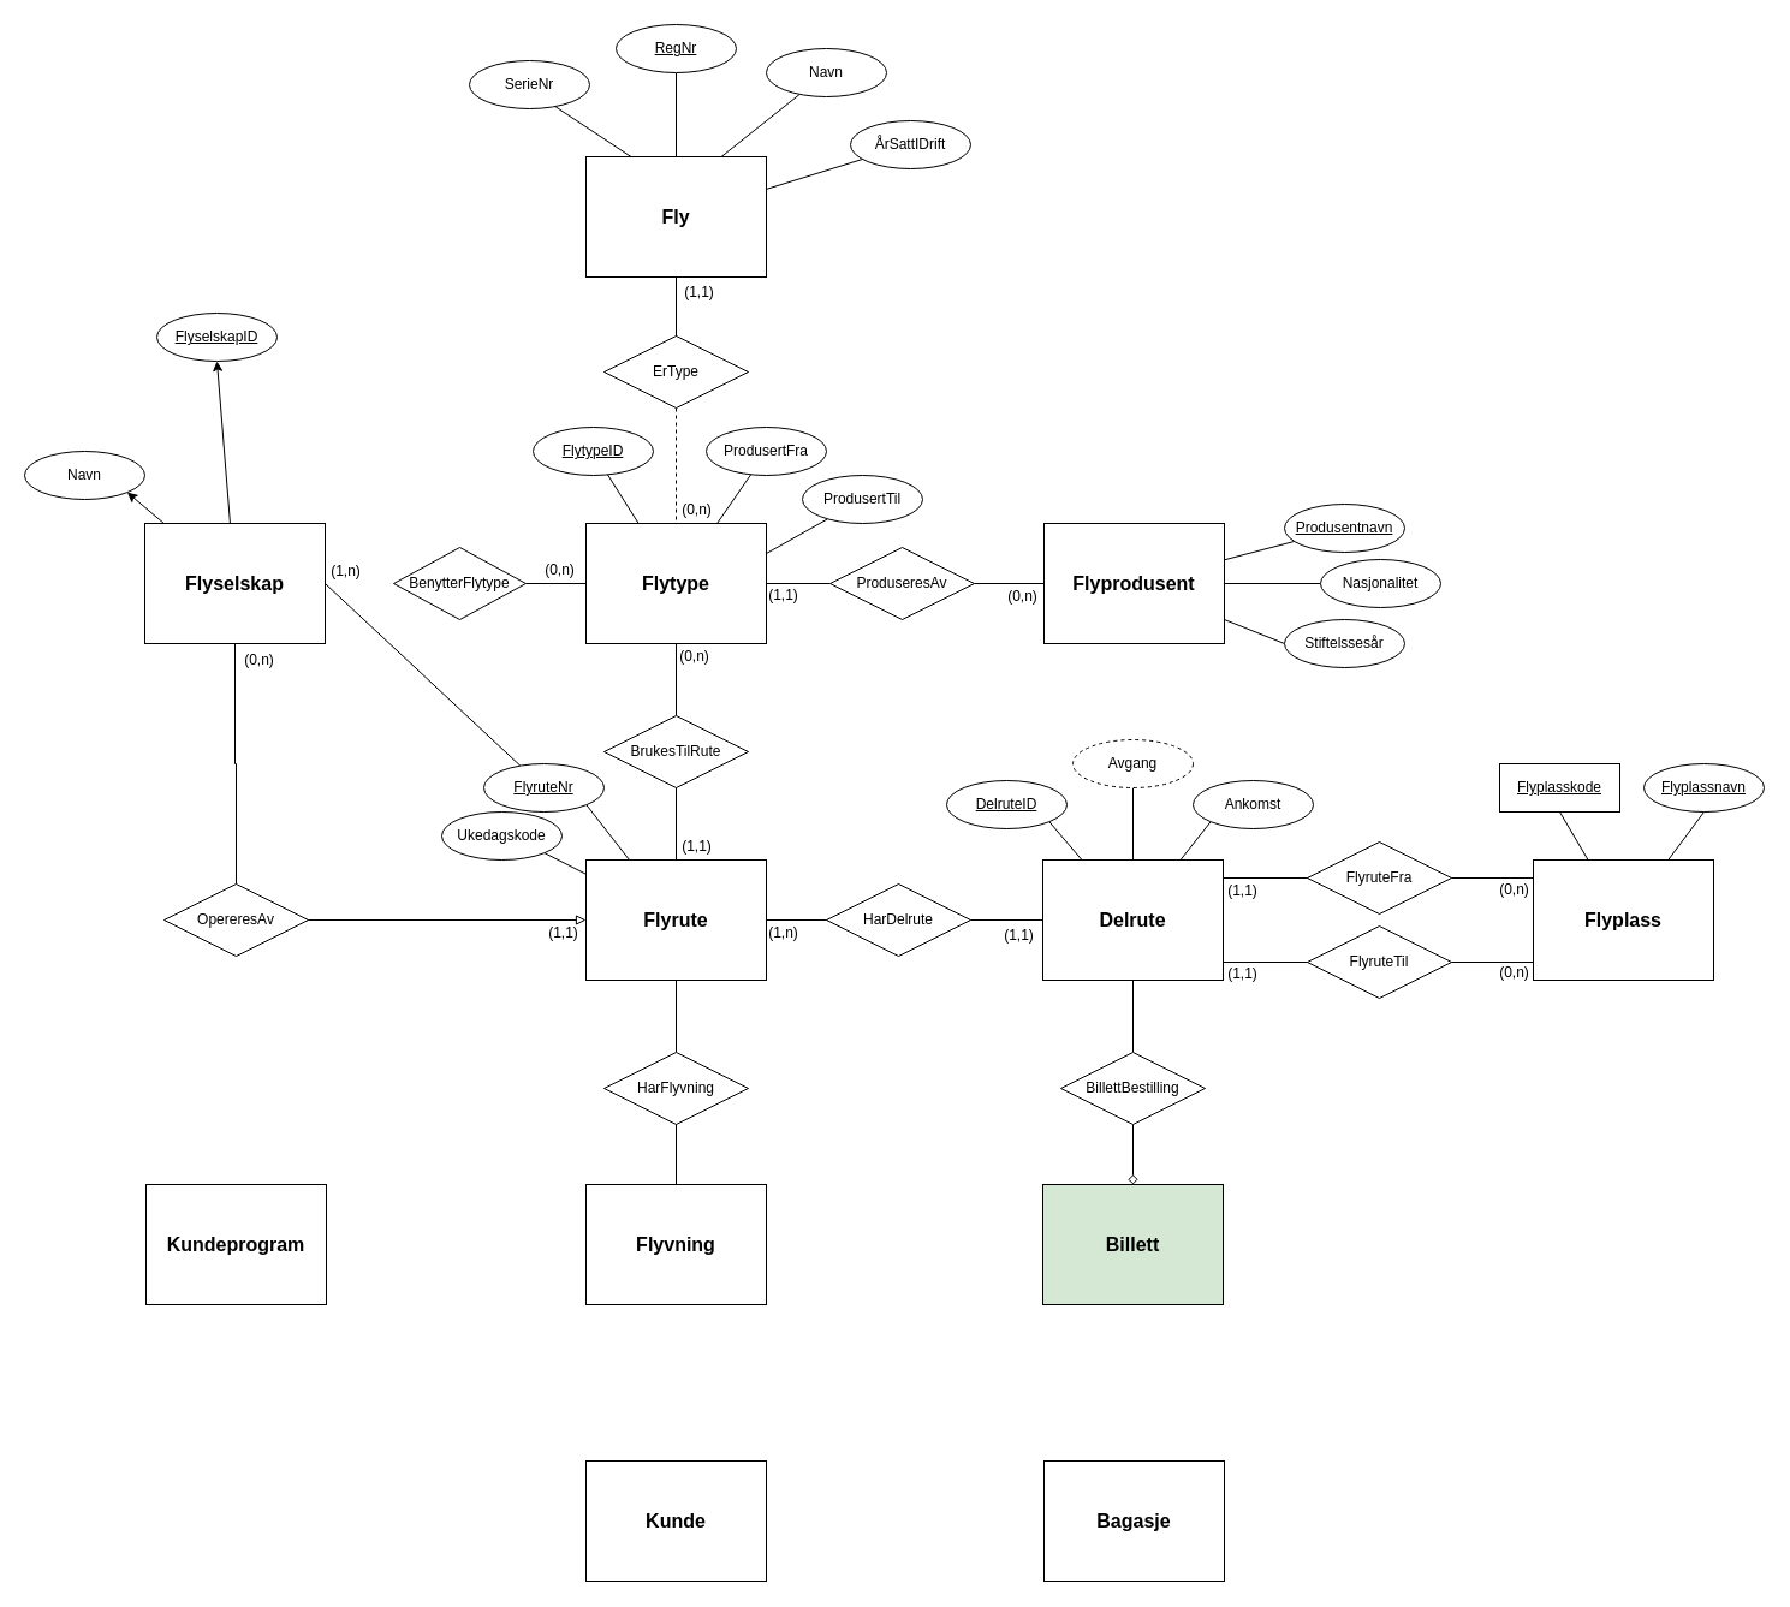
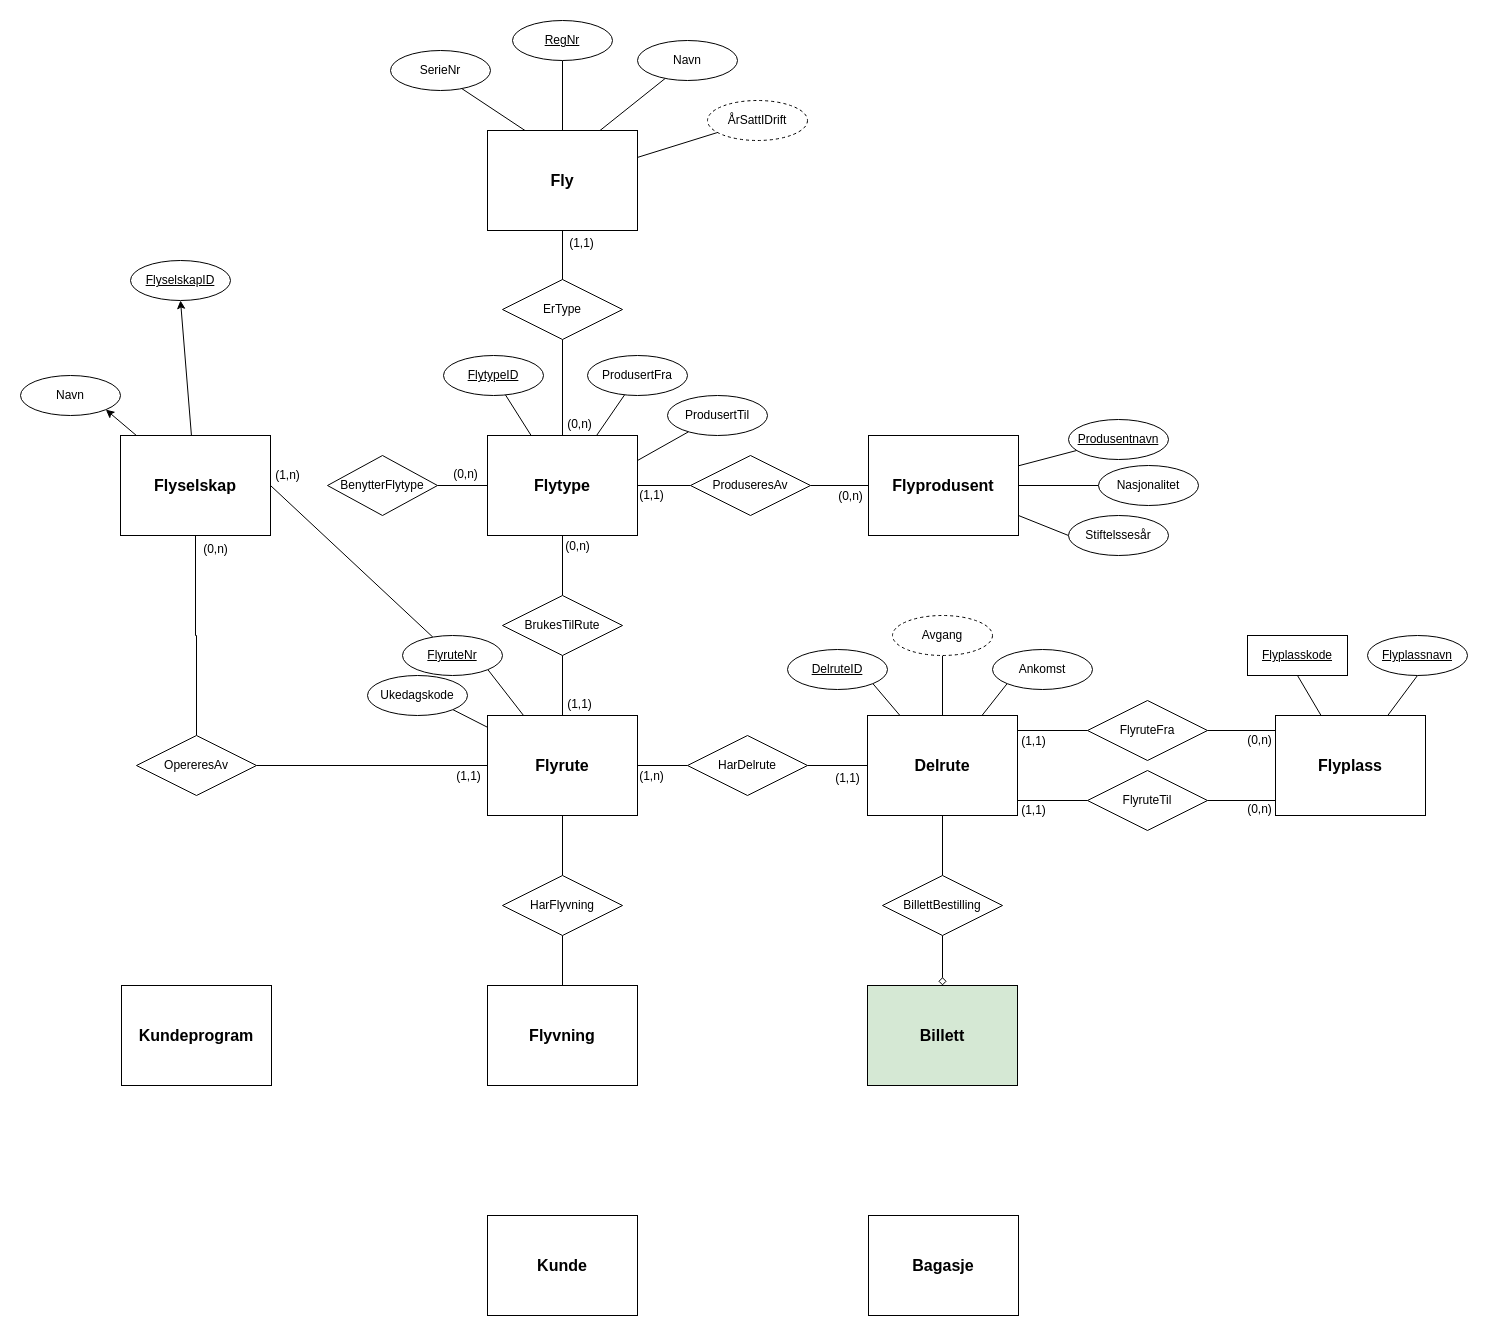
- <mxCell id="17" value="ÅrSattIDrift" style="ellipse;whiteSpace=wrap;html=1;align=center;" parent="1" vertex="1"><mxGeometry x="707" y="100" width="100" height="40" as="geometry" /></mxCell>
+ <mxCell id="17" value="ÅrSattIDrift" style="ellipse;whiteSpace=wrap;html=1;align=center;dashed=1;" parent="1" vertex="1"><mxGeometry x="707" y="100" width="100" height="40" as="geometry" /></mxCell>
- <mxCell id="22" style="edgeStyle=none;html=1;exitX=0.5;exitY=1;exitDx=0;exitDy=0;entryX=0.5;entryY=0;entryDx=0;entryDy=0;endArrow=none;endFill=0;dashed=1;" parent="1" source="23" target="21" edge="1"><mxGeometry relative="1" as="geometry" /></mxCell>
+ <mxCell id="22" style="edgeStyle=none;html=1;exitX=0.5;exitY=1;exitDx=0;exitDy=0;entryX=0.5;entryY=0;entryDx=0;entryDy=0;endArrow=none;endFill=0;" parent="1" source="23" target="21" edge="1"><mxGeometry relative="1" as="geometry" /></mxCell>
- <mxCell id="65" style="edgeStyle=none;html=1;exitX=1;exitY=0.5;exitDx=0;exitDy=0;entryX=0;entryY=0.5;entryDx=0;entryDy=0;endArrow=block;endFill=0;" parent="1" source="67" target="42" edge="1"><mxGeometry relative="1" as="geometry" /></mxCell>
+ <mxCell id="65" style="edgeStyle=none;html=1;exitX=1;exitY=0.5;exitDx=0;exitDy=0;entryX=0;entryY=0.5;entryDx=0;entryDy=0;endArrow=none;endFill=0;" parent="1" source="67" target="42" edge="1"><mxGeometry relative="1" as="geometry" /></mxCell>
